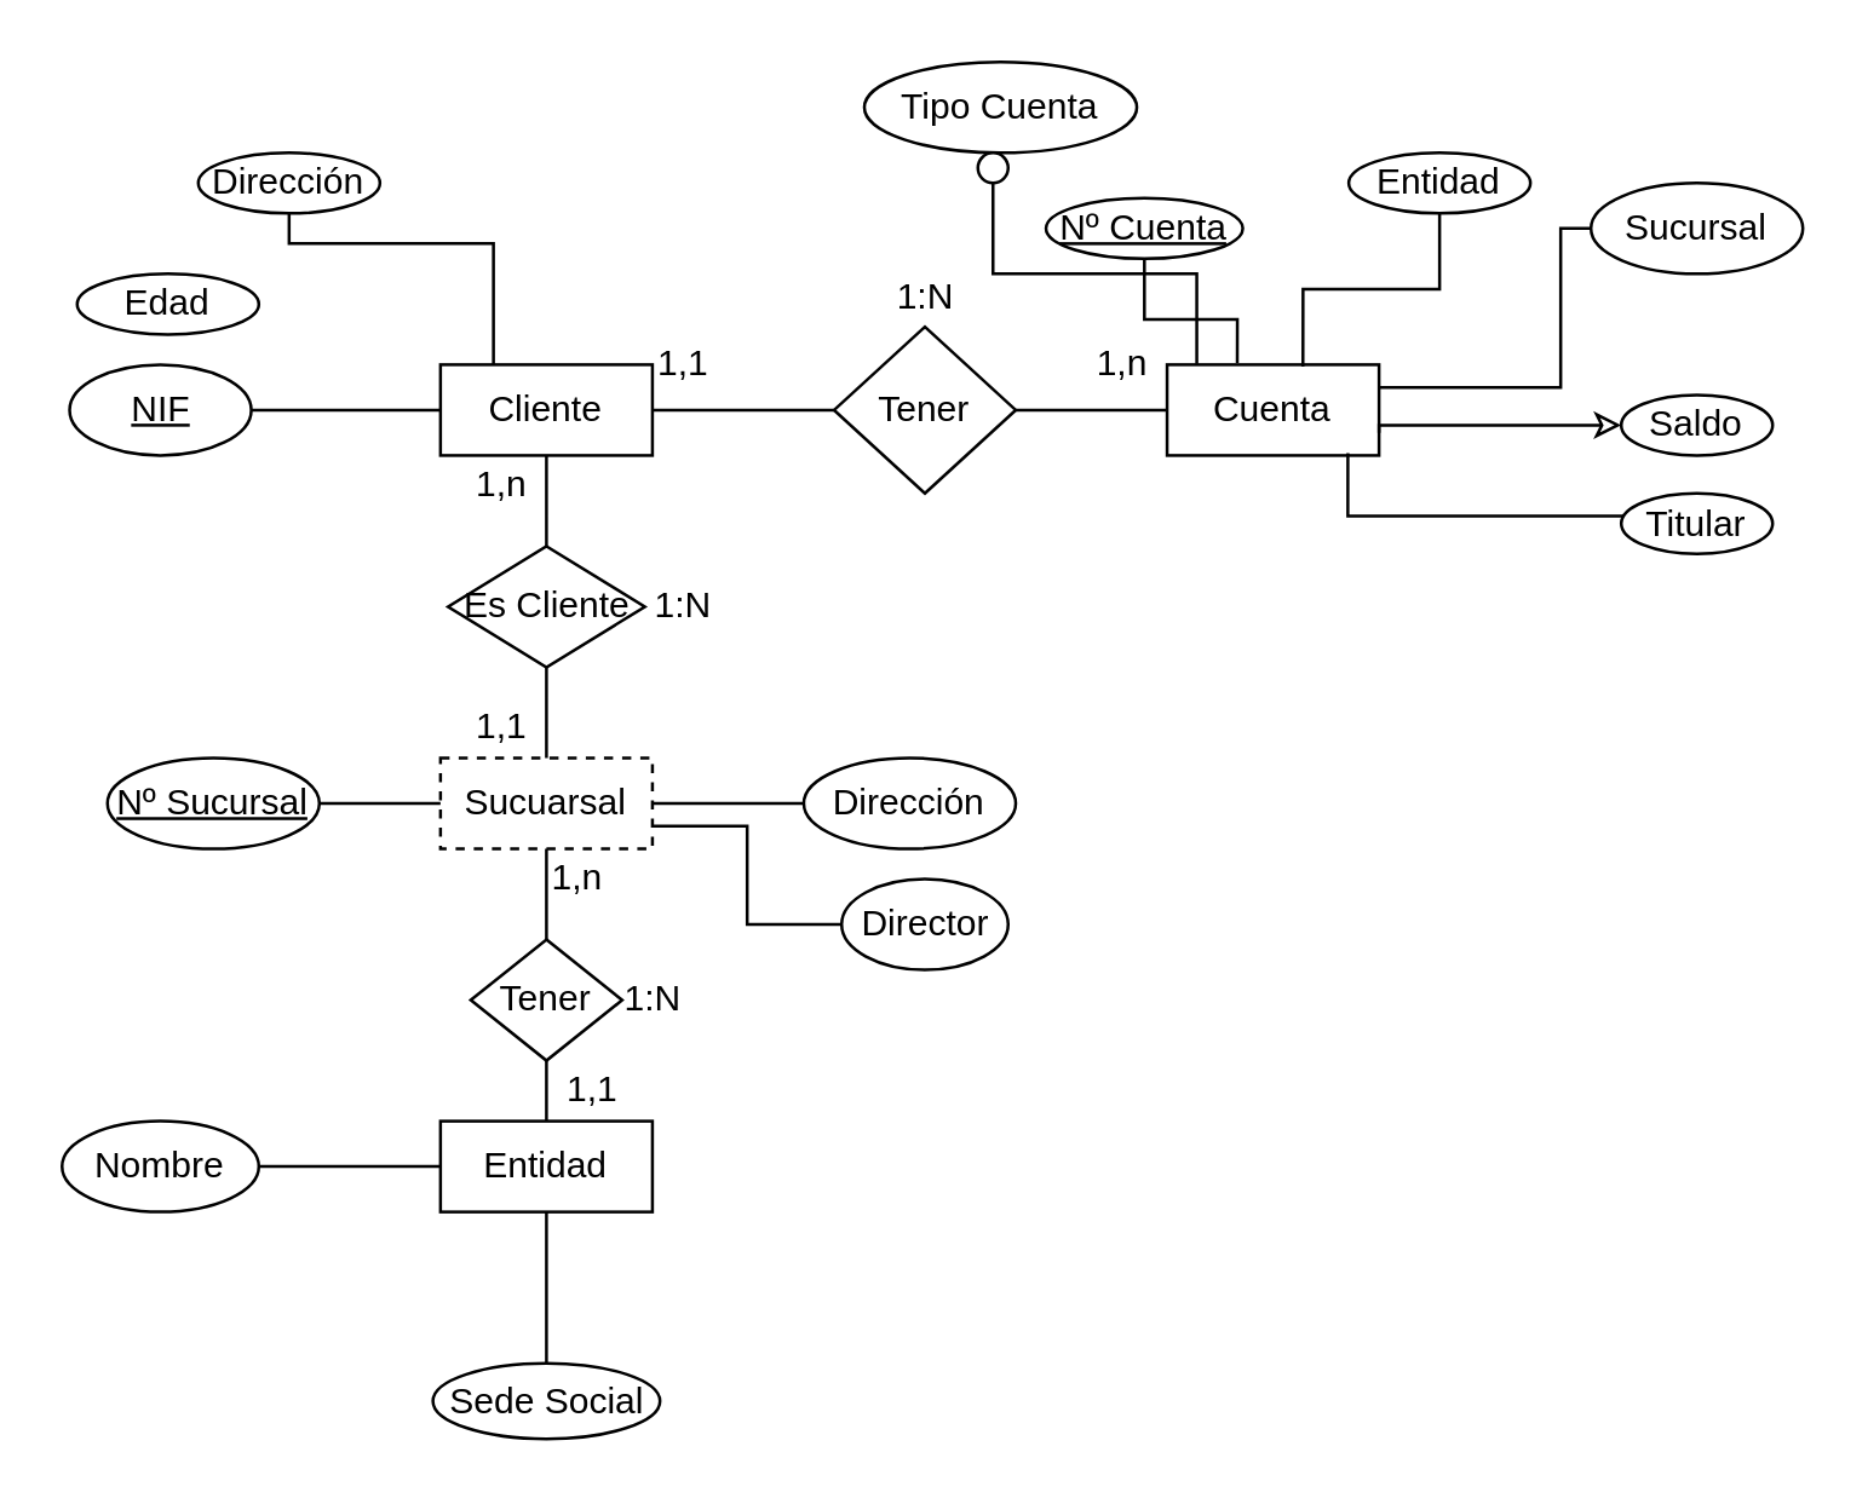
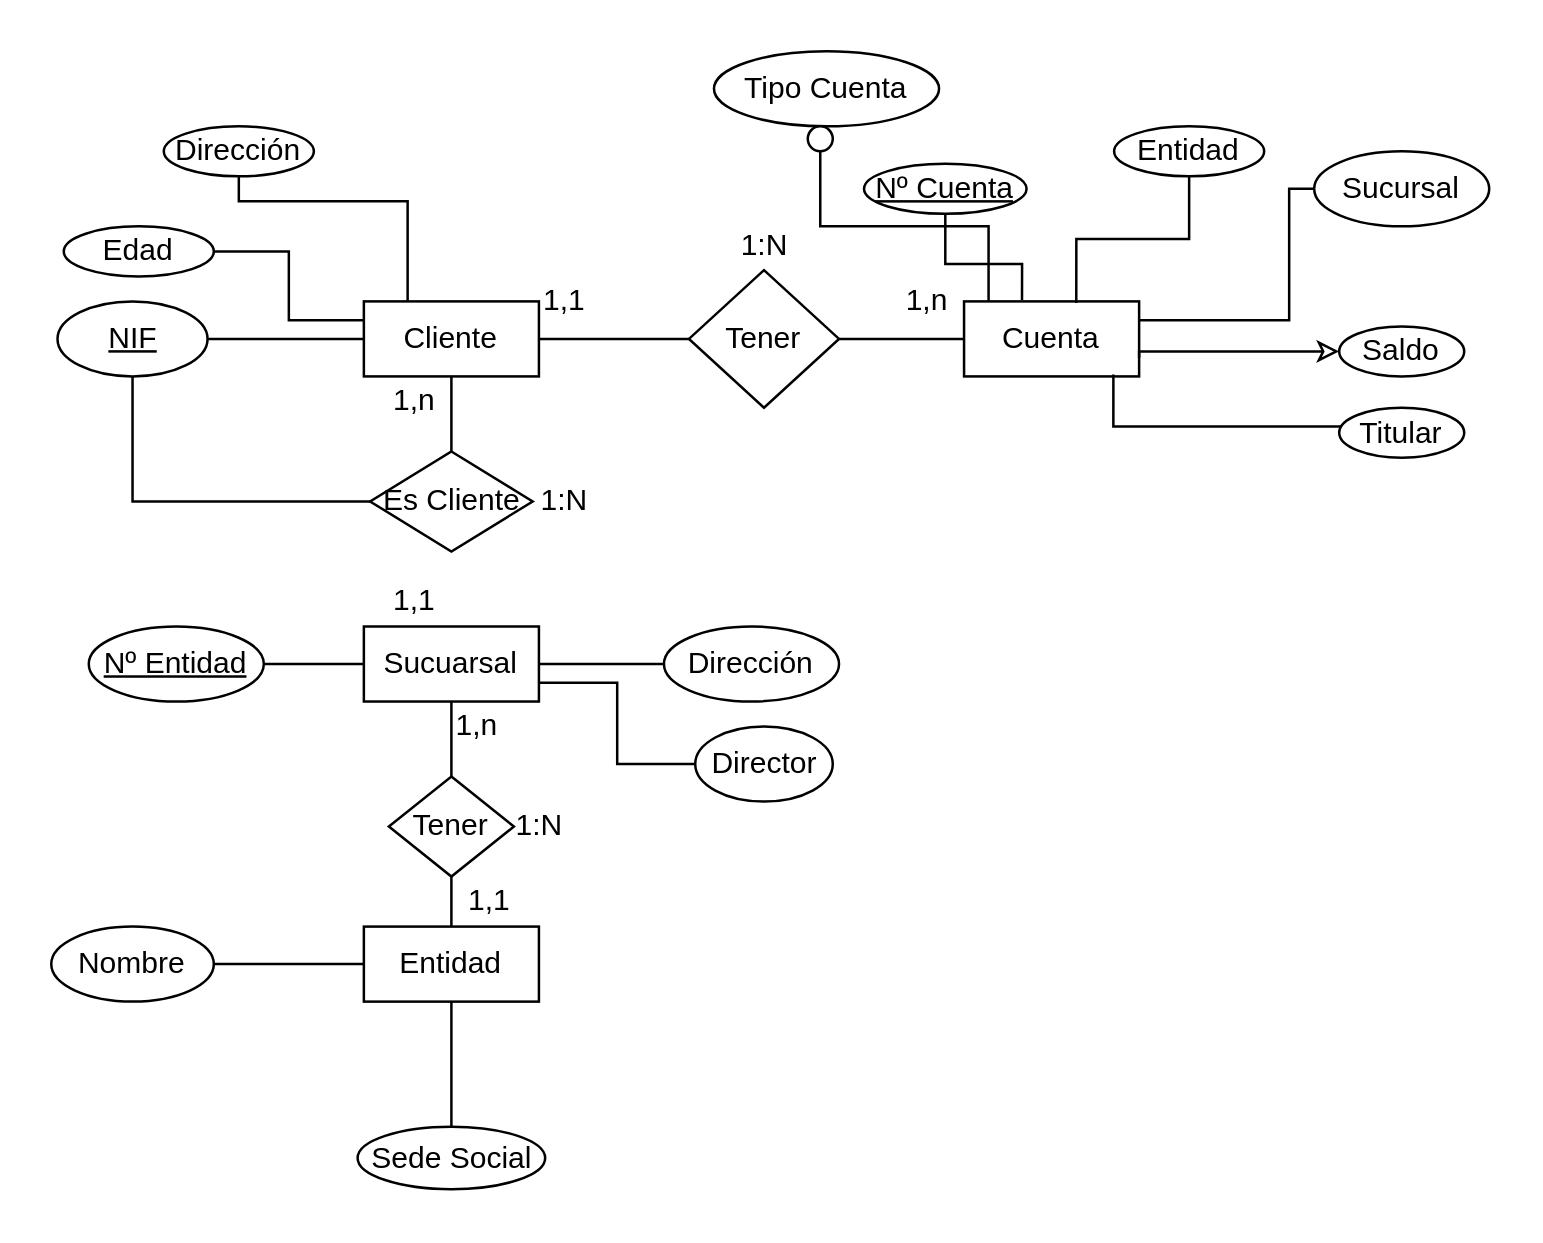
+ <mxCell id="36" style="edgeStyle=orthogonalEdgeStyle;rounded=0;orthogonalLoop=1;jettySize=auto;html=1;entryX=0;entryY=0.25;entryDx=0;entryDy=0;endArrow=none;endFill=0;" edge="1" parent="1" source="37" target="6"><mxGeometry relative="1" as="geometry" /></mxCell>
- <mxCell id="10" value="" style="edgeStyle=orthogonalEdgeStyle;rounded=0;orthogonalLoop=1;jettySize=auto;html=1;endArrow=none;endFill=0;" edge="1" parent="1" source="11" target="4"><mxGeometry relative="1" as="geometry" /></mxCell>
+ <mxCell id="10" value="" style="edgeStyle=orthogonalEdgeStyle;rounded=0;orthogonalLoop=1;jettySize=auto;html=1;endArrow=none;endFill=0;" edge="1" parent="1" source="11" target="39"><mxGeometry relative="1" as="geometry" /></mxCell>
- <mxCell id="19" value="Nº Sucursal" style="ellipse;whiteSpace=wrap;html=1;align=center;fontStyle=4;" vertex="1" parent="1"><mxGeometry x="35" y="250" width="70" height="30" as="geometry" /></mxCell>
+ <mxCell id="19" value="Nº Entidad" style="ellipse;whiteSpace=wrap;html=1;align=center;fontStyle=4;" vertex="1" parent="1"><mxGeometry x="35" y="250" width="70" height="30" as="geometry" /></mxCell>
- <mxCell id="4" value="Sucuarsal" style="rounded=0;whiteSpace=wrap;html=1;dashed=1;" vertex="1" parent="1"><mxGeometry x="145" y="250" width="70" height="30" as="geometry" /></mxCell>
+ <mxCell id="4" value="Sucuarsal" style="rounded=0;whiteSpace=wrap;html=1;" vertex="1" parent="1"><mxGeometry x="145" y="250" width="70" height="30" as="geometry" /></mxCell>
